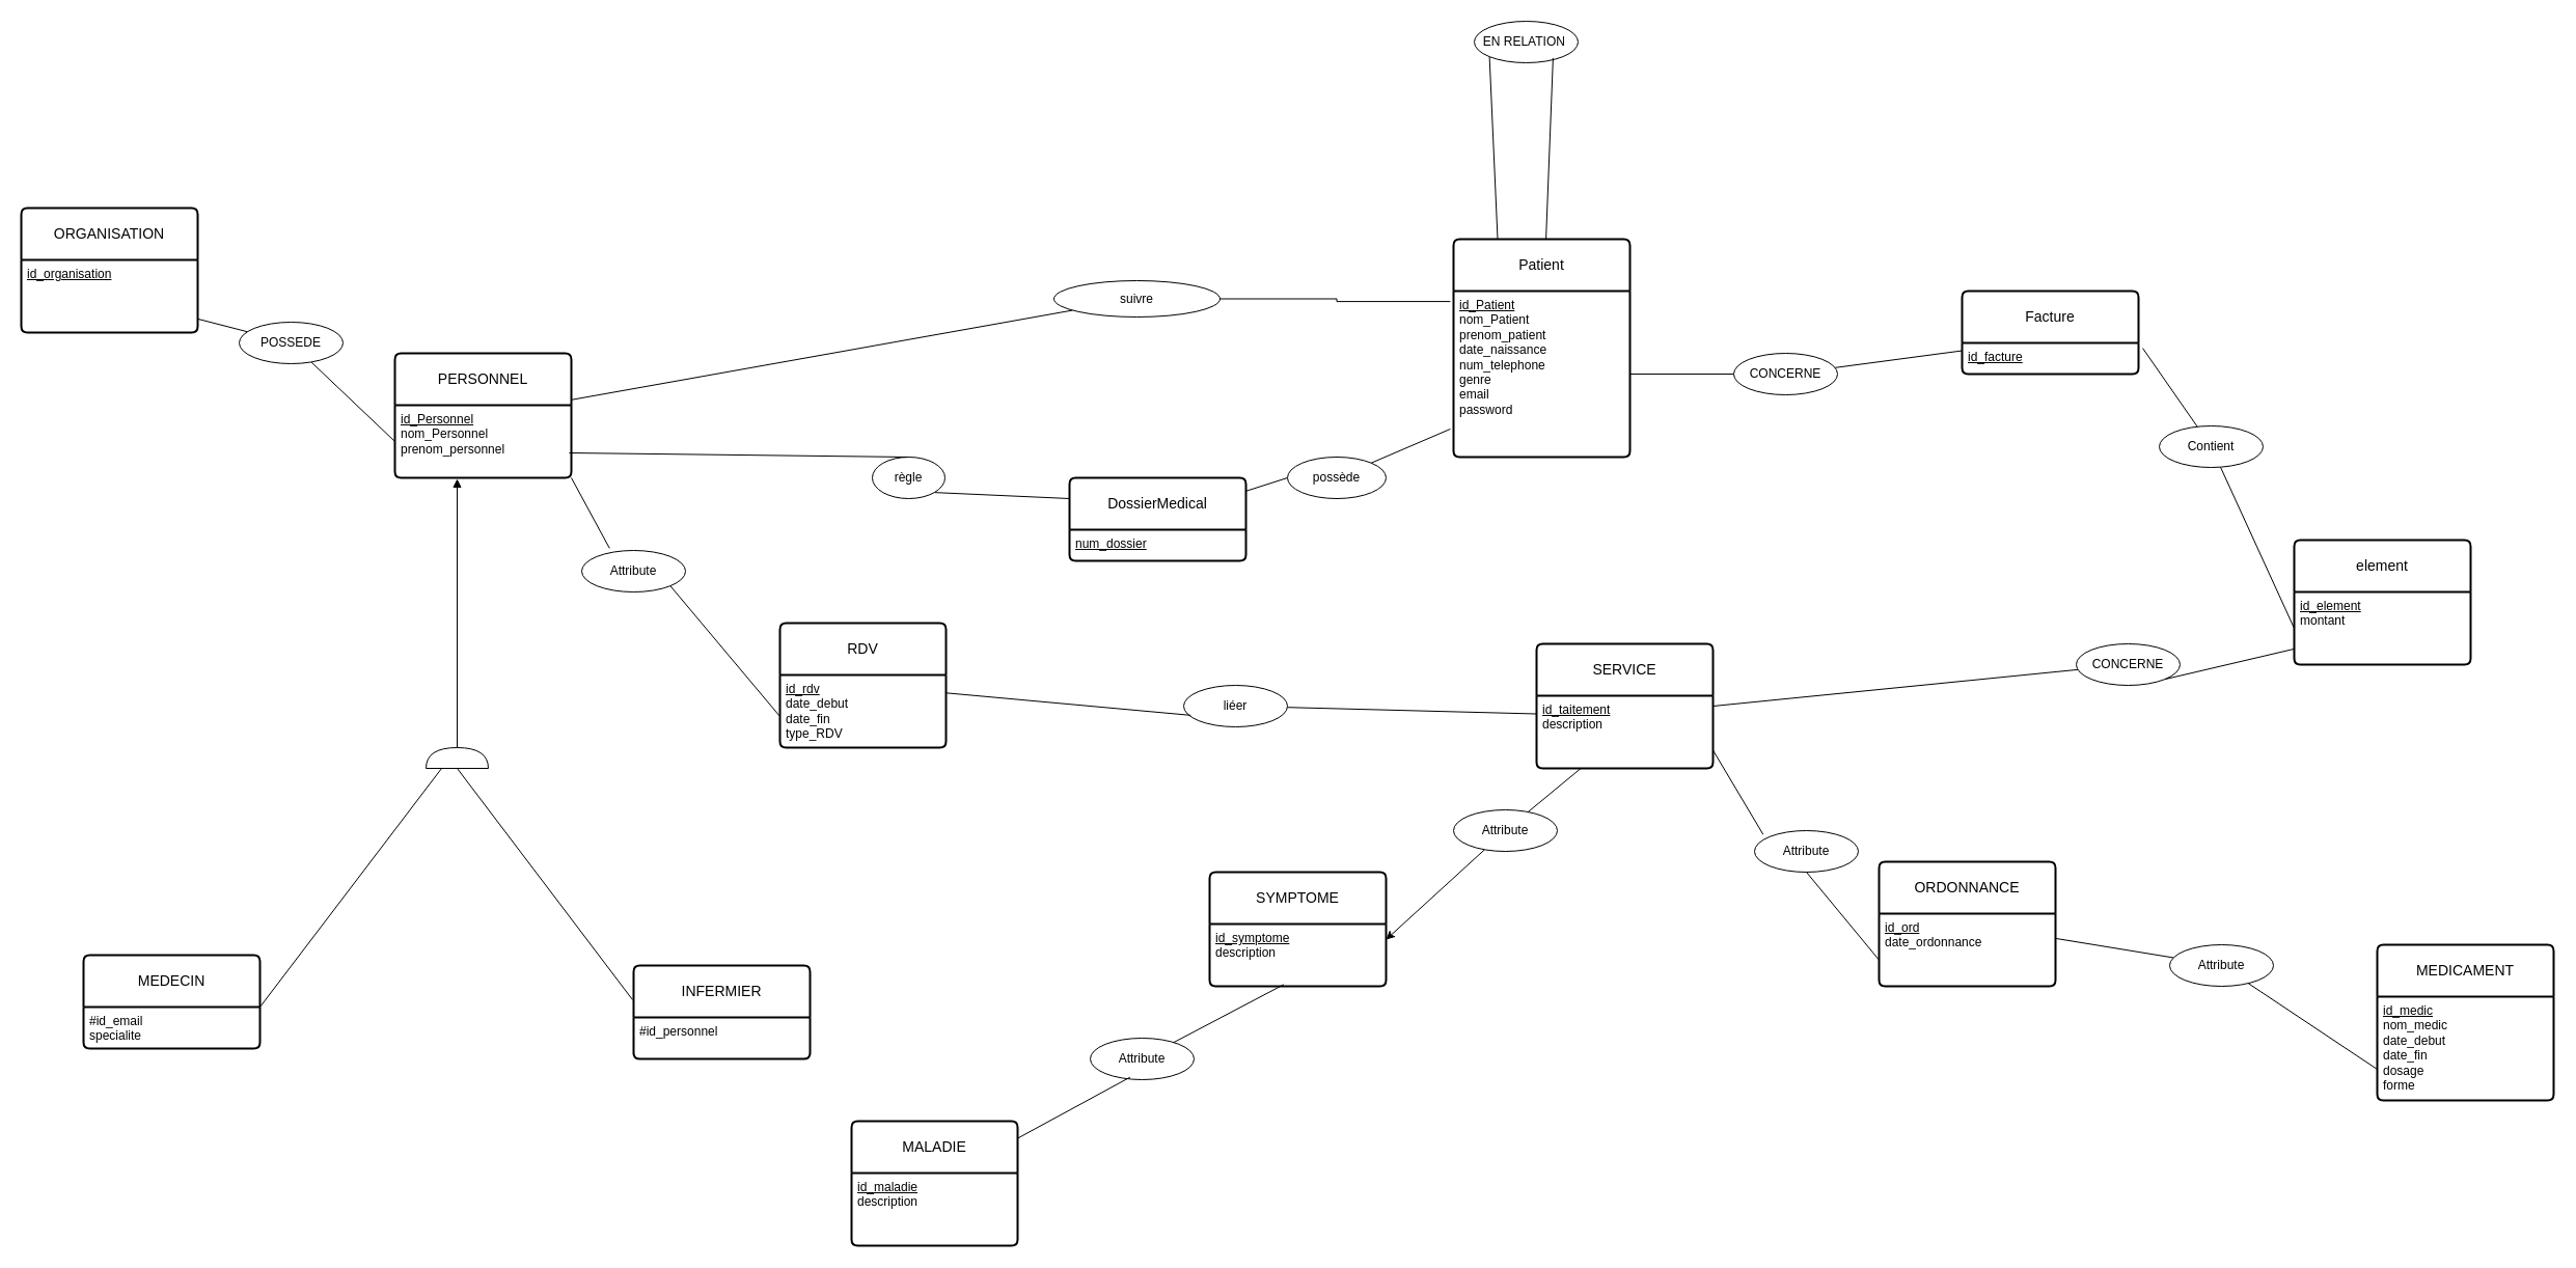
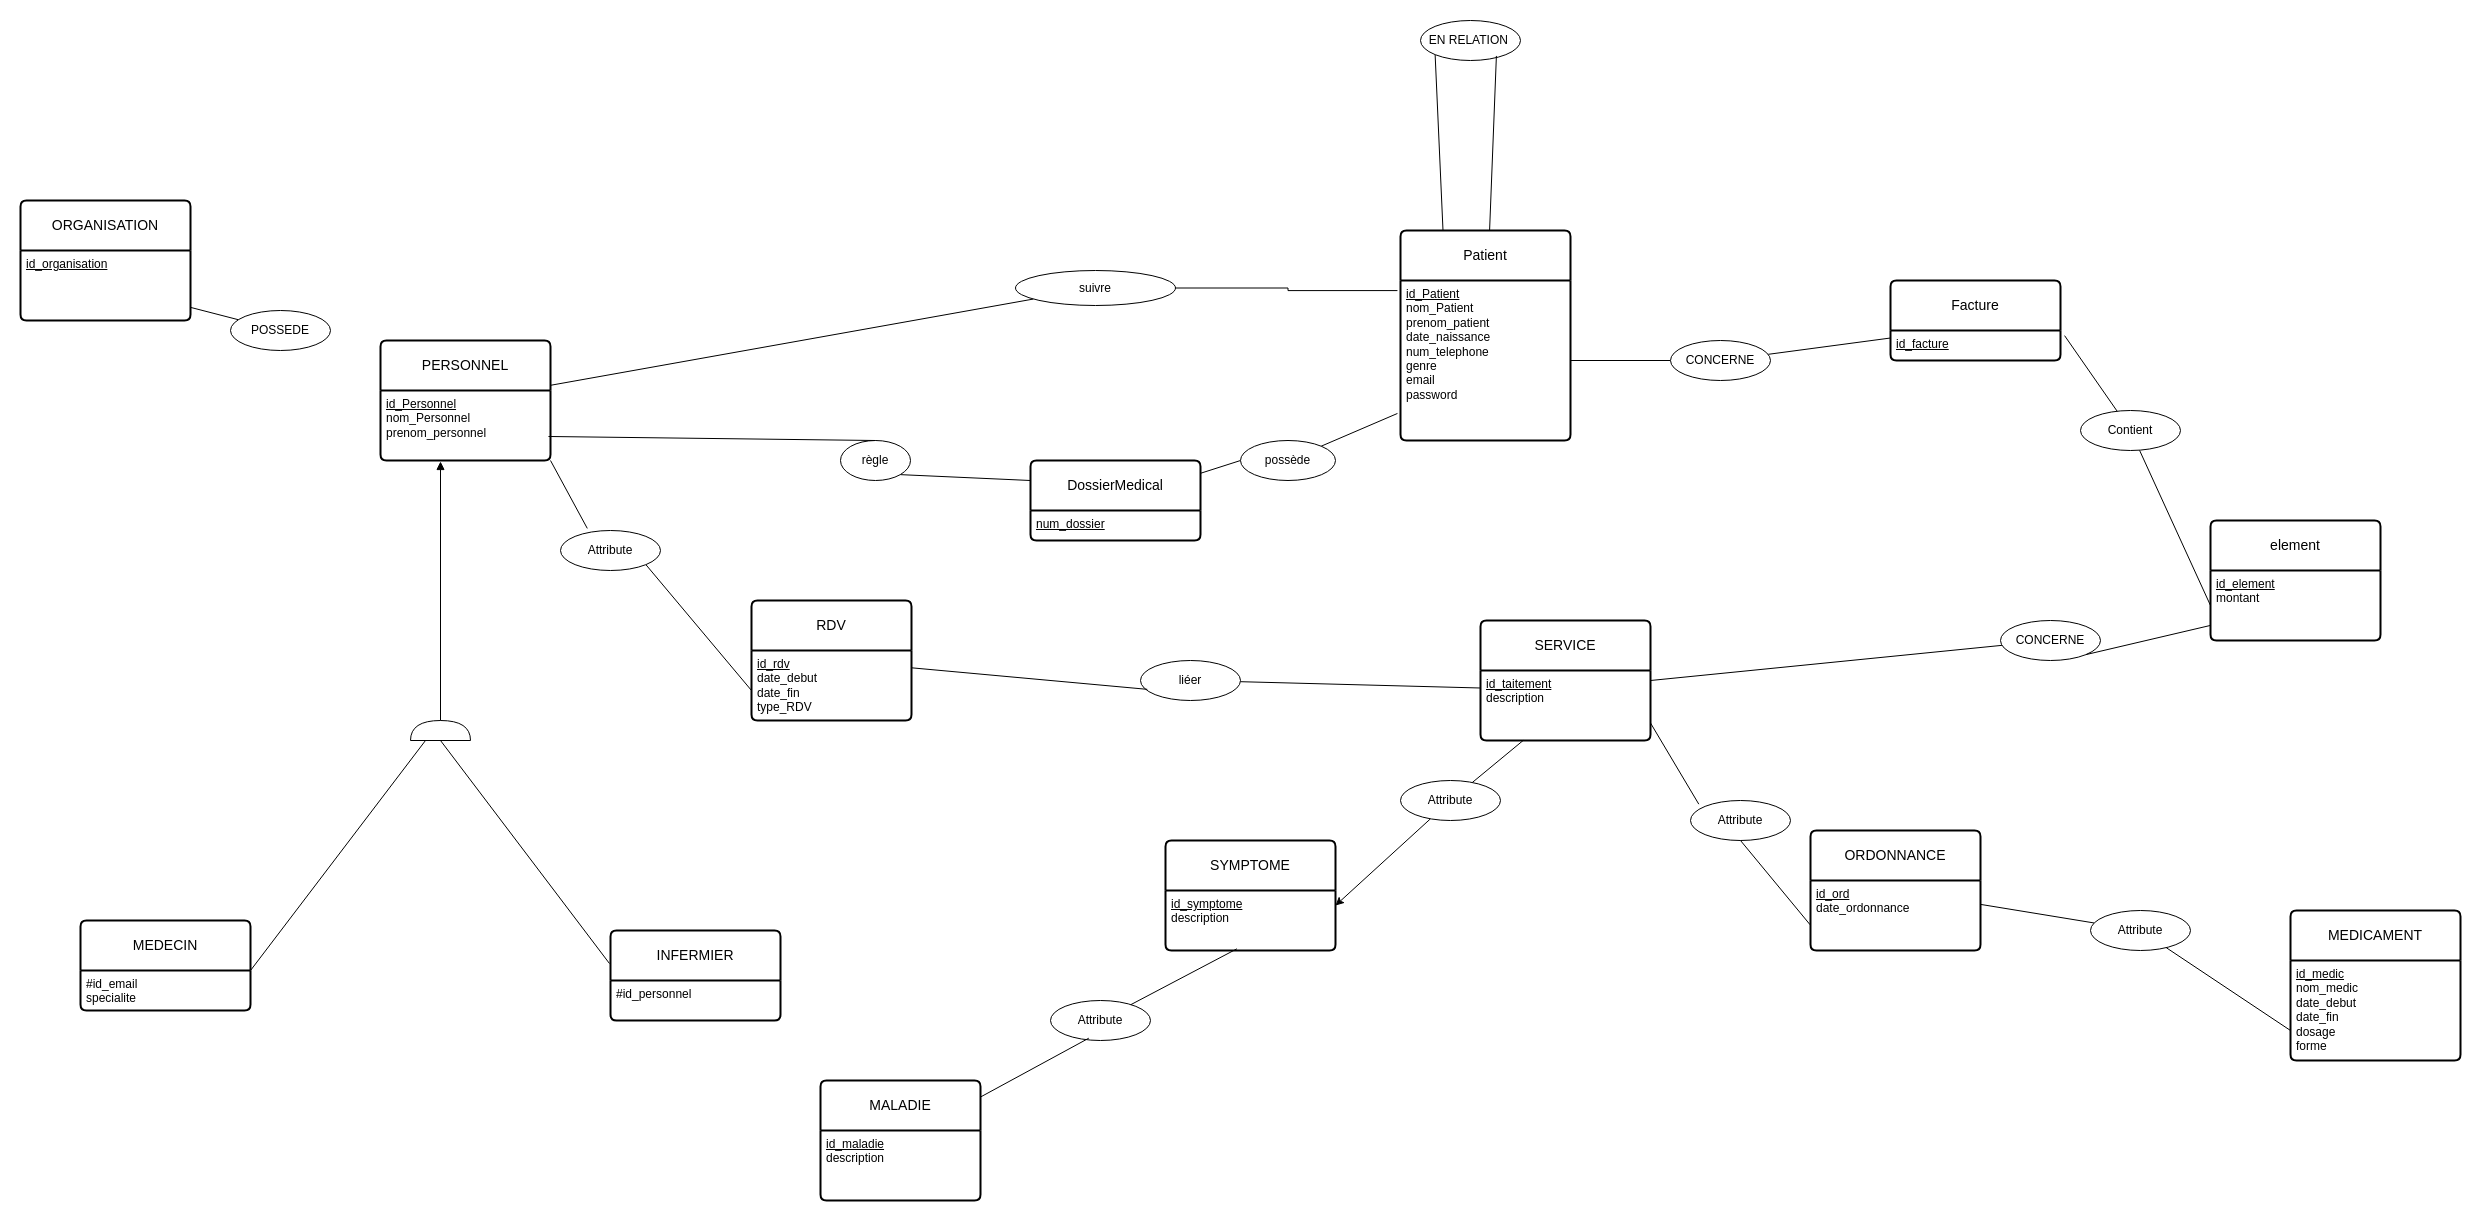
- <mxCell id="71" style="rounded=0;orthogonalLoop=1;jettySize=auto;html=1;entryX=0;entryY=0.5;entryDx=0;entryDy=0;endArrow=none;endFill=0;" parent="1" source="72" target="5" edge="1"><mxGeometry relative="1" as="geometry" /></mxCell>
